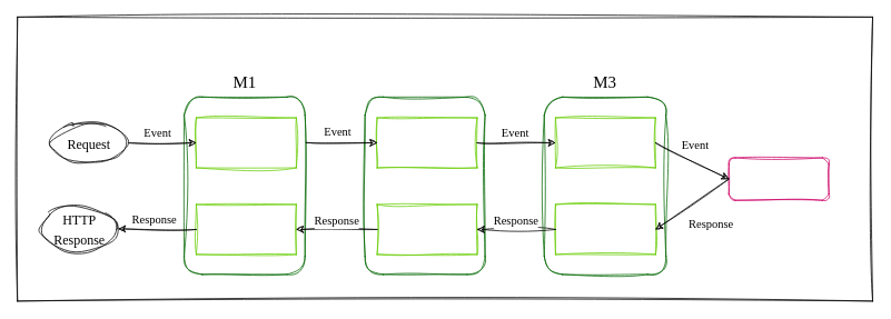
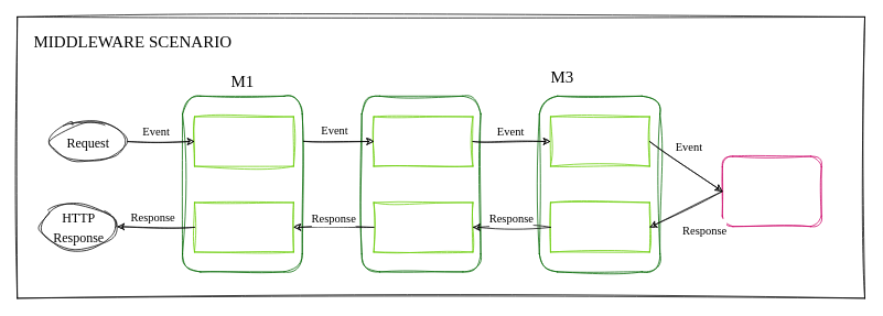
+ <mxCell id="7" value="MIDDLEWARE SCENARIO" style="text;html=1;strokeColor=none;fillColor=none;align=center;verticalAlign=middle;whiteSpace=wrap;rounded=0;fontSize=20;fontFamily=Architects Daughter;" parent="1" vertex="1"><mxGeometry x="33" y="35" width="254" height="30" as="geometry" /></mxCell>
- <mxCell id="15" value="M3" style="text;html=1;strokeColor=none;fillColor=none;align=center;verticalAlign=middle;whiteSpace=wrap;rounded=0;fontSize=20;fontFamily=Architects Daughter;" parent="1" vertex="1"><mxGeometry x="665" y="82" width="120" height="30" as="geometry" /></mxCell>
+ <mxCell id="15" value="M3" style="text;html=1;strokeColor=none;fillColor=none;align=center;verticalAlign=middle;whiteSpace=wrap;rounded=0;fontSize=20;fontFamily=Architects Daughter;" parent="1" vertex="1"><mxGeometry x="620" y="77" width="120" height="30" as="geometry" /></mxCell>
- <mxCell id="4" value="Handler" style="rounded=1;whiteSpace=wrap;html=1;sketch=1;hachureGap=4;jiggle=2;curveFitting=1;fontFamily=Architects Daughter;fontSource=https%3A%2F%2Ffonts.googleapis.com%2Fcss%3Ffamily%3DArchitects%2BDaughter;fontSize=20;fillColor=none;fontColor=#FFFFFF;strokeColor=#CC0066;" parent="1" vertex="1"><mxGeometry x="873.5" y="189" width="120" height="51" as="geometry" /></mxCell>
+ <mxCell id="4" value="Handler" style="rounded=1;whiteSpace=wrap;html=1;sketch=1;hachureGap=4;jiggle=2;curveFitting=1;fontFamily=Architects Daughter;fontSource=https%3A%2F%2Ffonts.googleapis.com%2Fcss%3Ffamily%3DArchitects%2BDaughter;fontSize=20;fillColor=none;fontColor=#FFFFFF;strokeColor=#CC0066;" parent="1" vertex="1"><mxGeometry x="873.5" y="189" width="120" height="85" as="geometry" /></mxCell>
